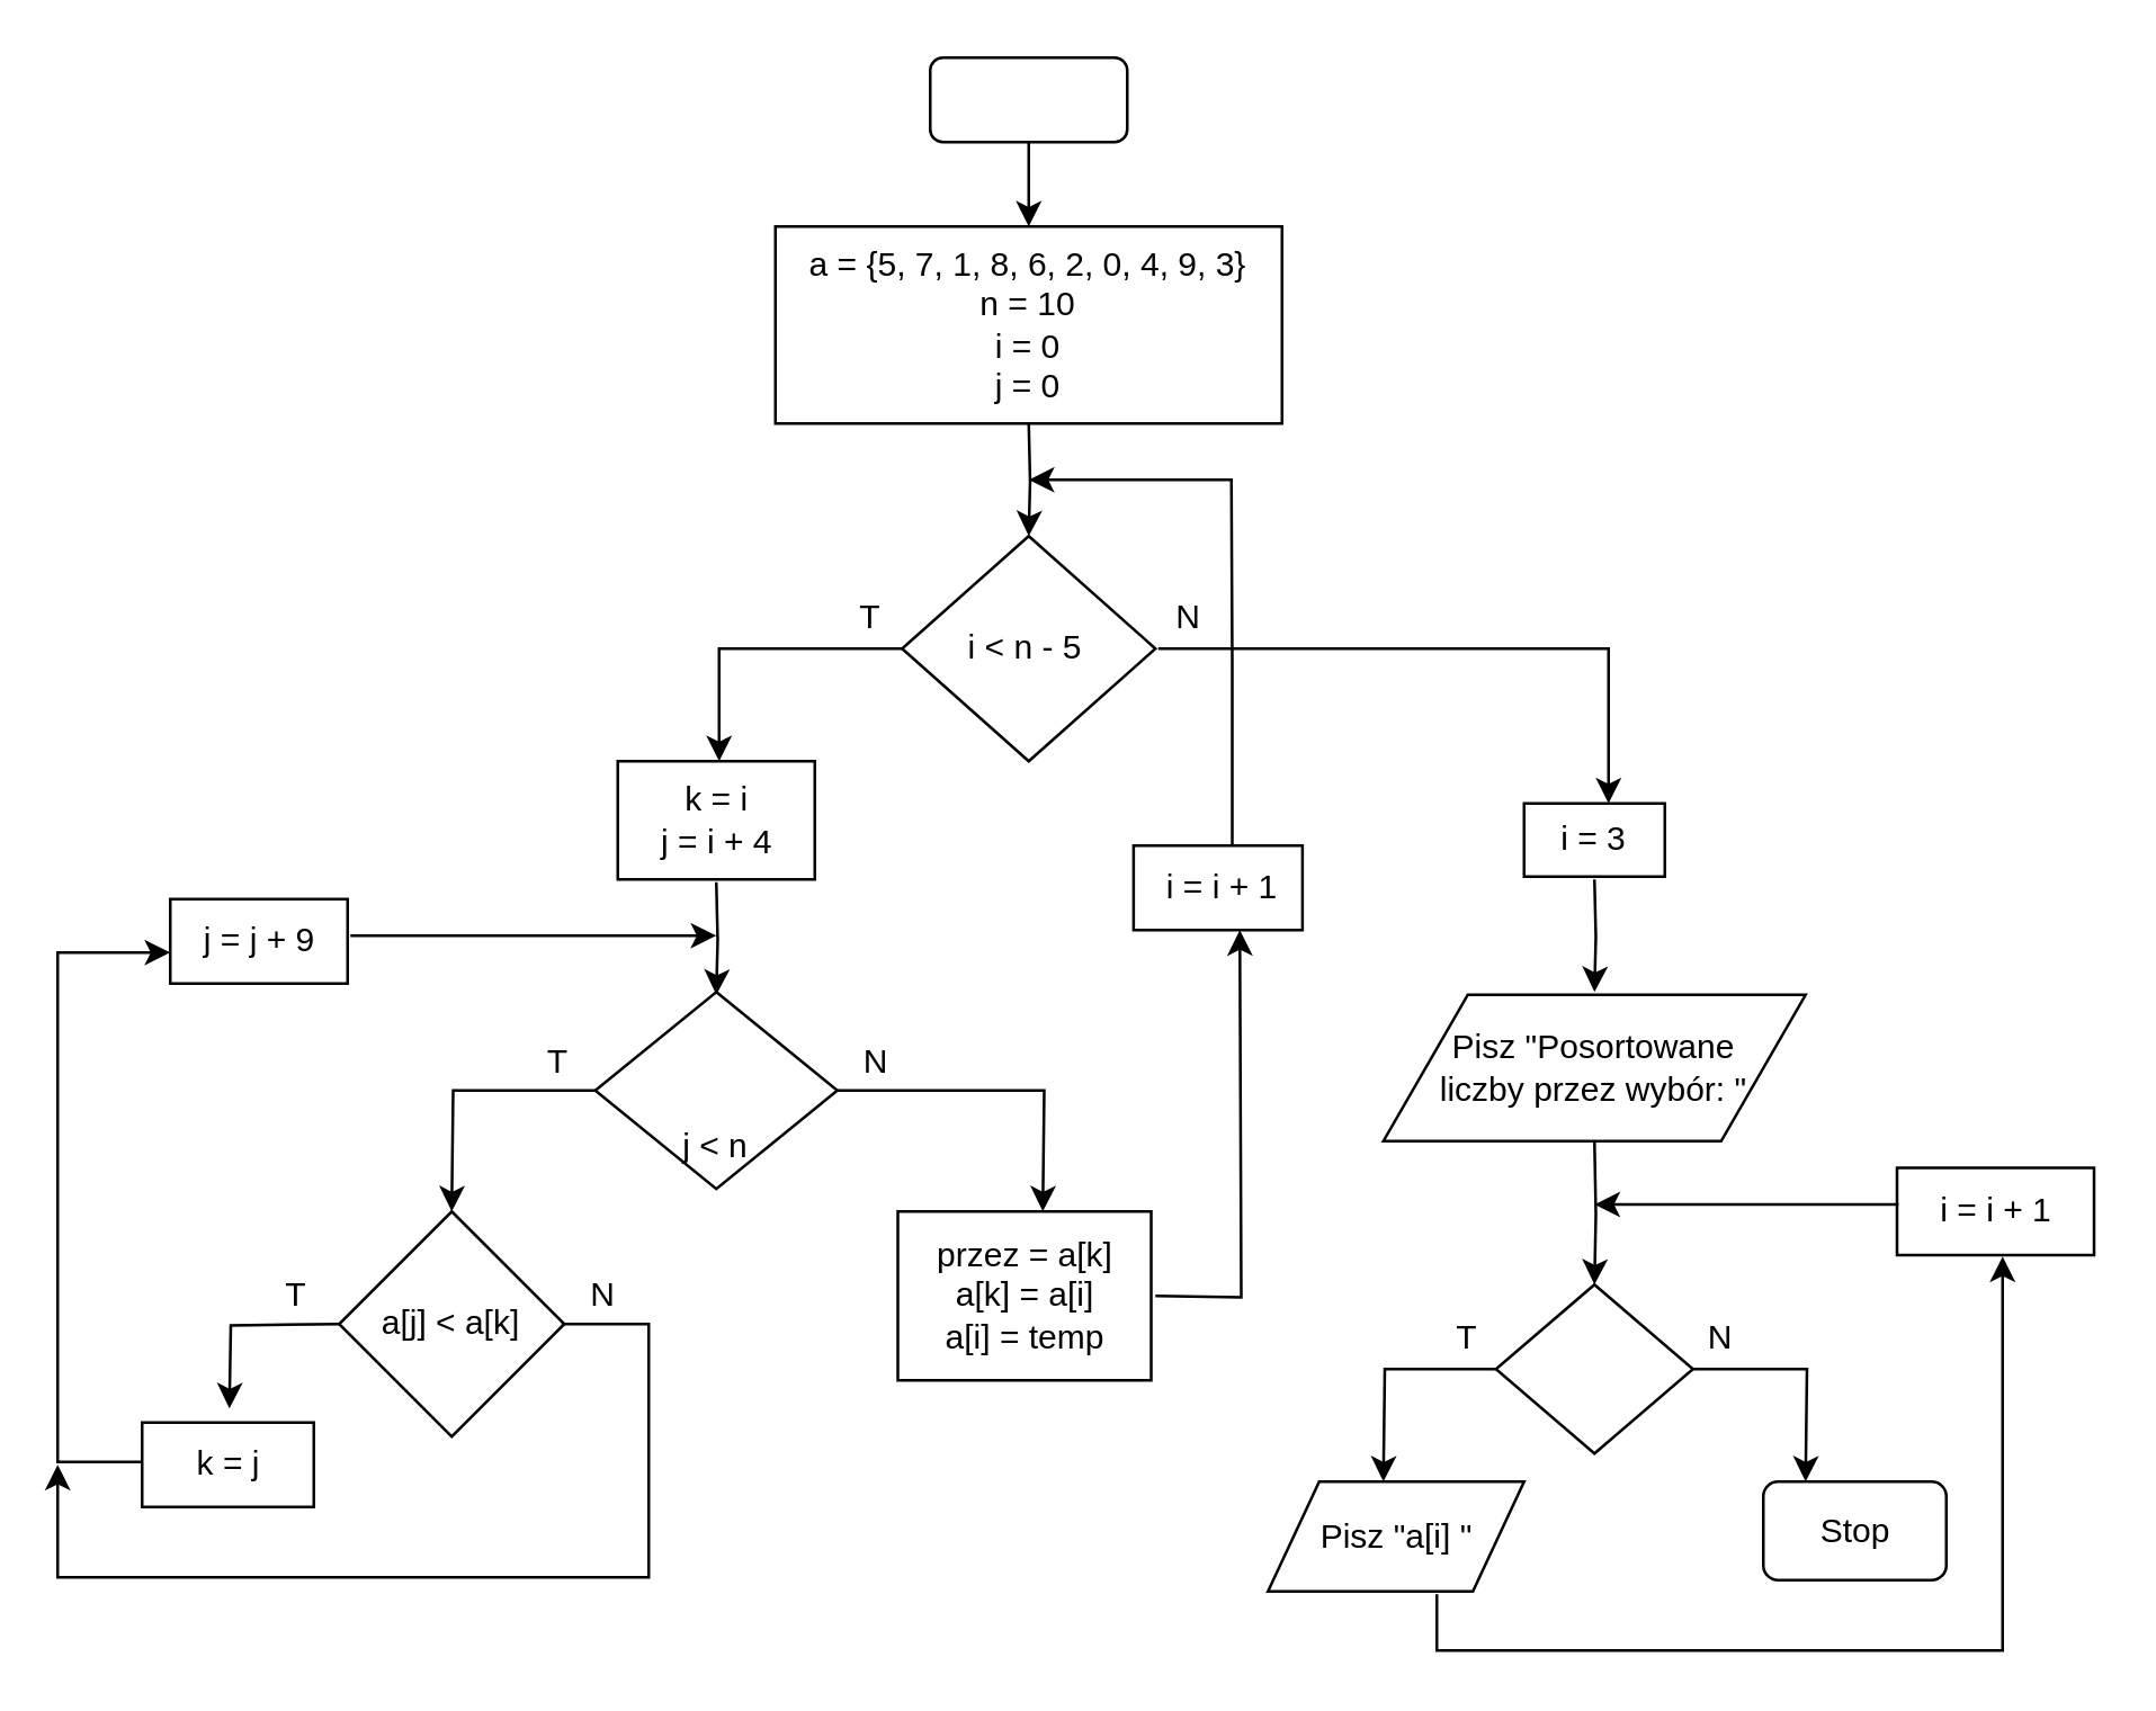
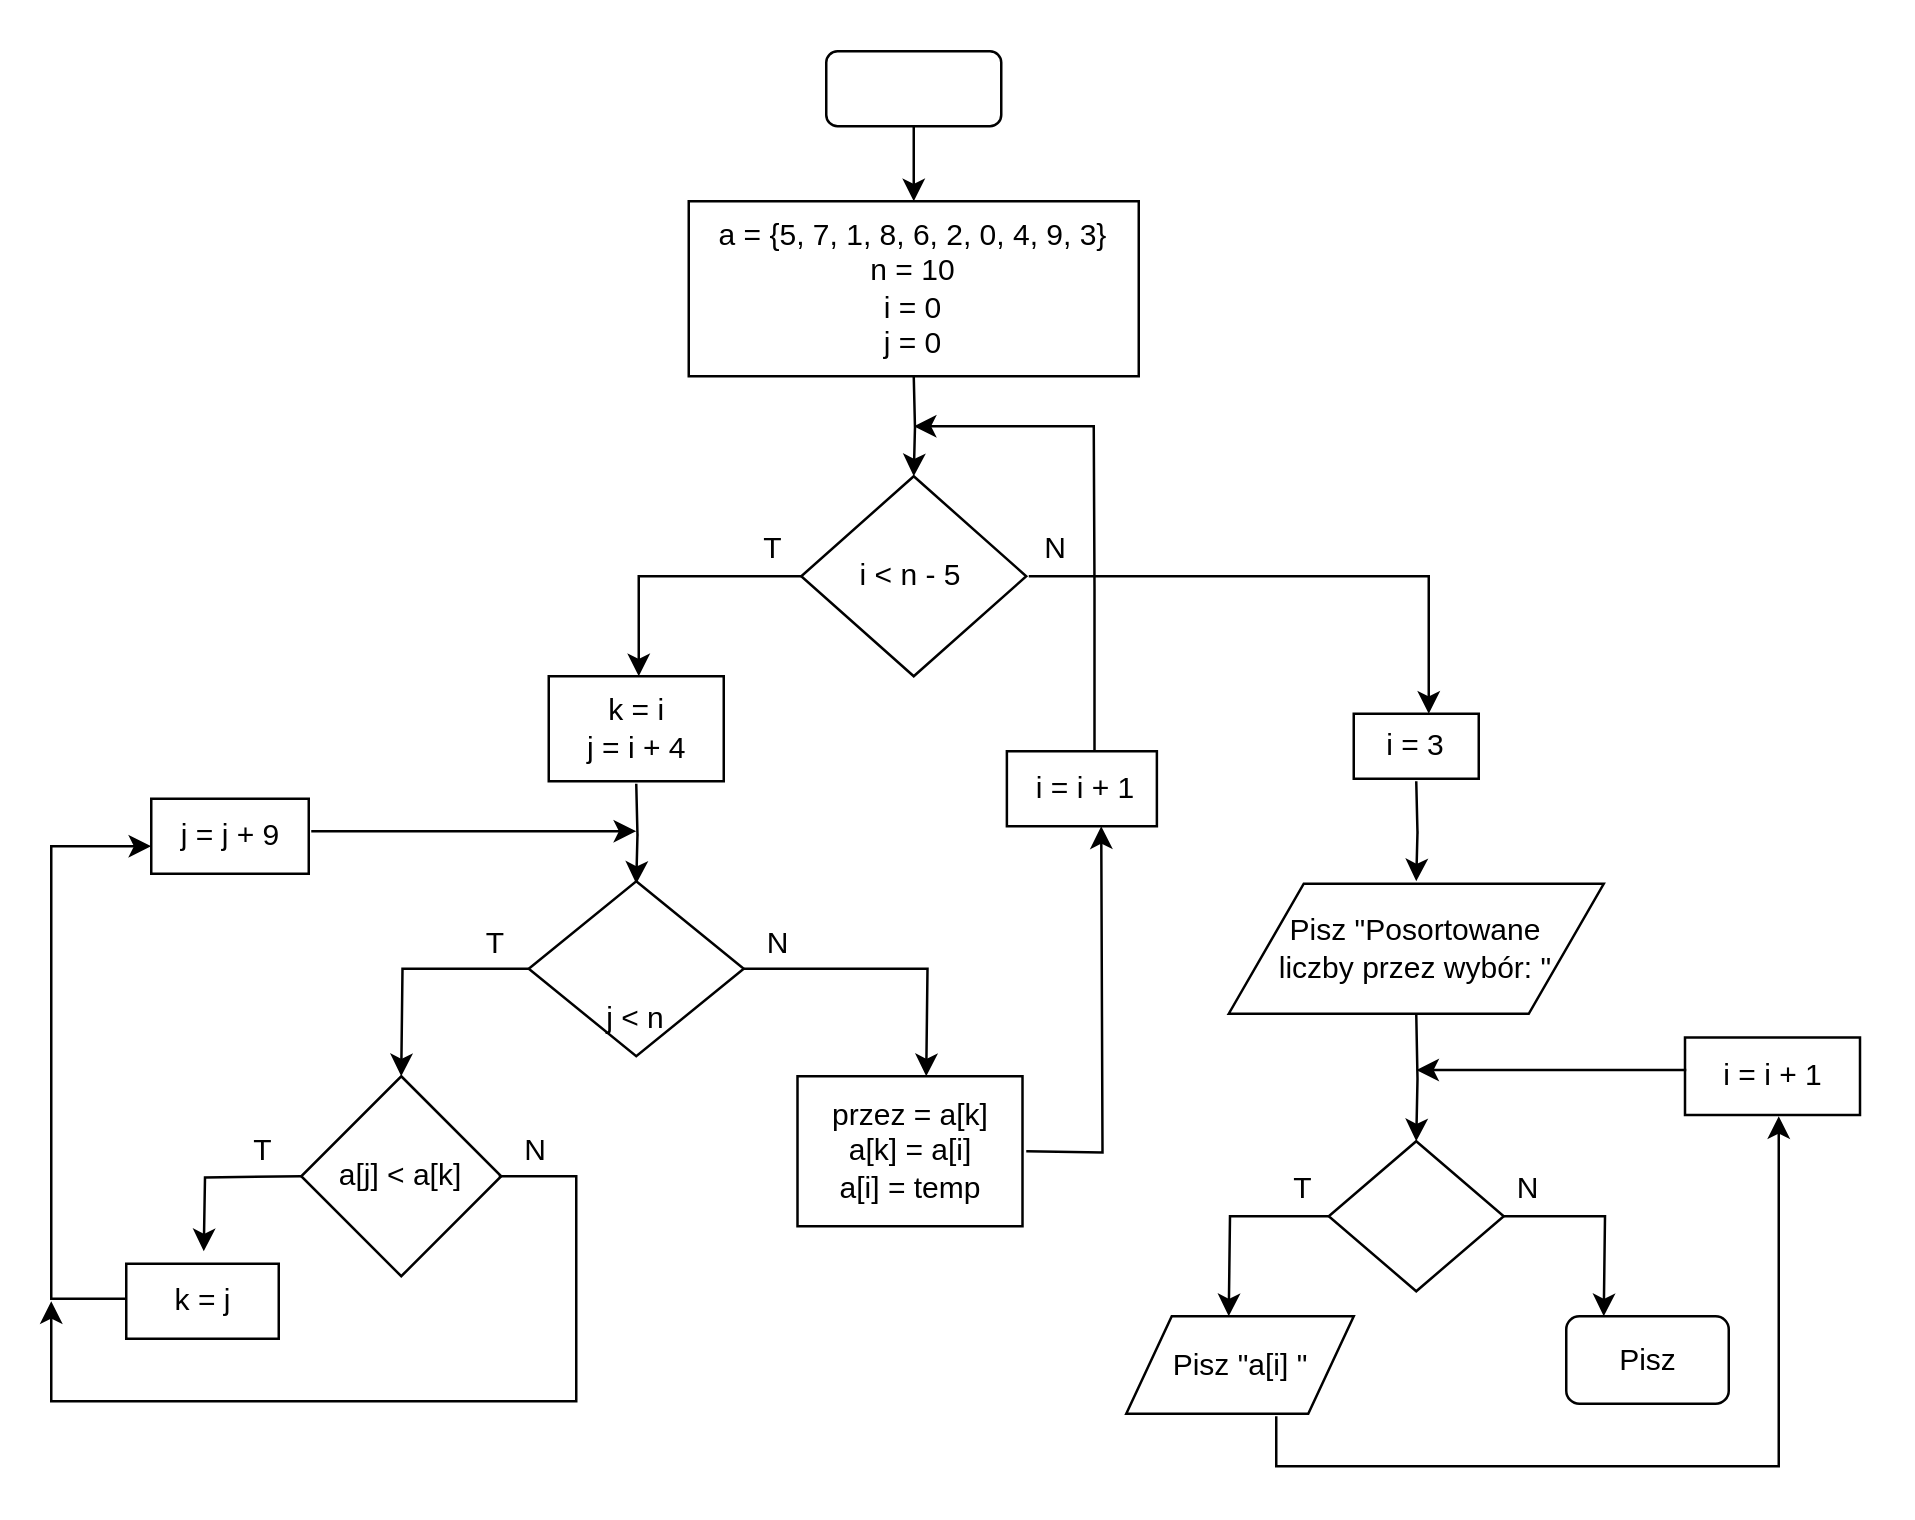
- <mxCell id="49" value="Stop" style="text;html=1;strokeColor=none;fillColor=none;align=center;verticalAlign=middle;whiteSpace=wrap;rounded=0;" vertex="1" parent="1"><mxGeometry x="638.5" y="533.5" width="40" height="20" as="geometry" /></mxCell>
+ <mxCell id="49" value="Pisz" style="text;html=1;strokeColor=none;fillColor=none;align=center;verticalAlign=middle;whiteSpace=wrap;rounded=0;" vertex="1" parent="1"><mxGeometry x="638.5" y="533.5" width="40" height="20" as="geometry" /></mxCell>
